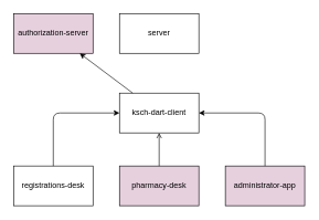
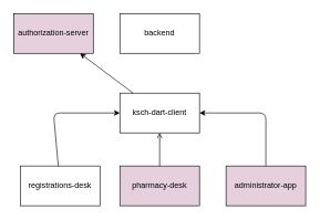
- <mxCell id="2" value="server" style="rounded=0;whiteSpace=wrap;html=1;" vertex="1" parent="1"><mxGeometry x="180" y="20" width="120" height="60" as="geometry" /></mxCell>
+ <mxCell id="2" value="backend" style="rounded=0;whiteSpace=wrap;html=1;" vertex="1" parent="1"><mxGeometry x="180" y="20" width="120" height="60" as="geometry" /></mxCell>
- <mxCell id="4" value="registrations-desk" style="rounded=0;whiteSpace=wrap;html=1;" vertex="1" parent="1"><mxGeometry x="20" y="250" width="120" height="60" as="geometry" /></mxCell>
+ <mxCell id="4" value="registrations-desk" style="rounded=0;whiteSpace=wrap;html=1;" vertex="1" parent="1"><mxGeometry x="30" y="250" width="120" height="60" as="geometry" /></mxCell>
